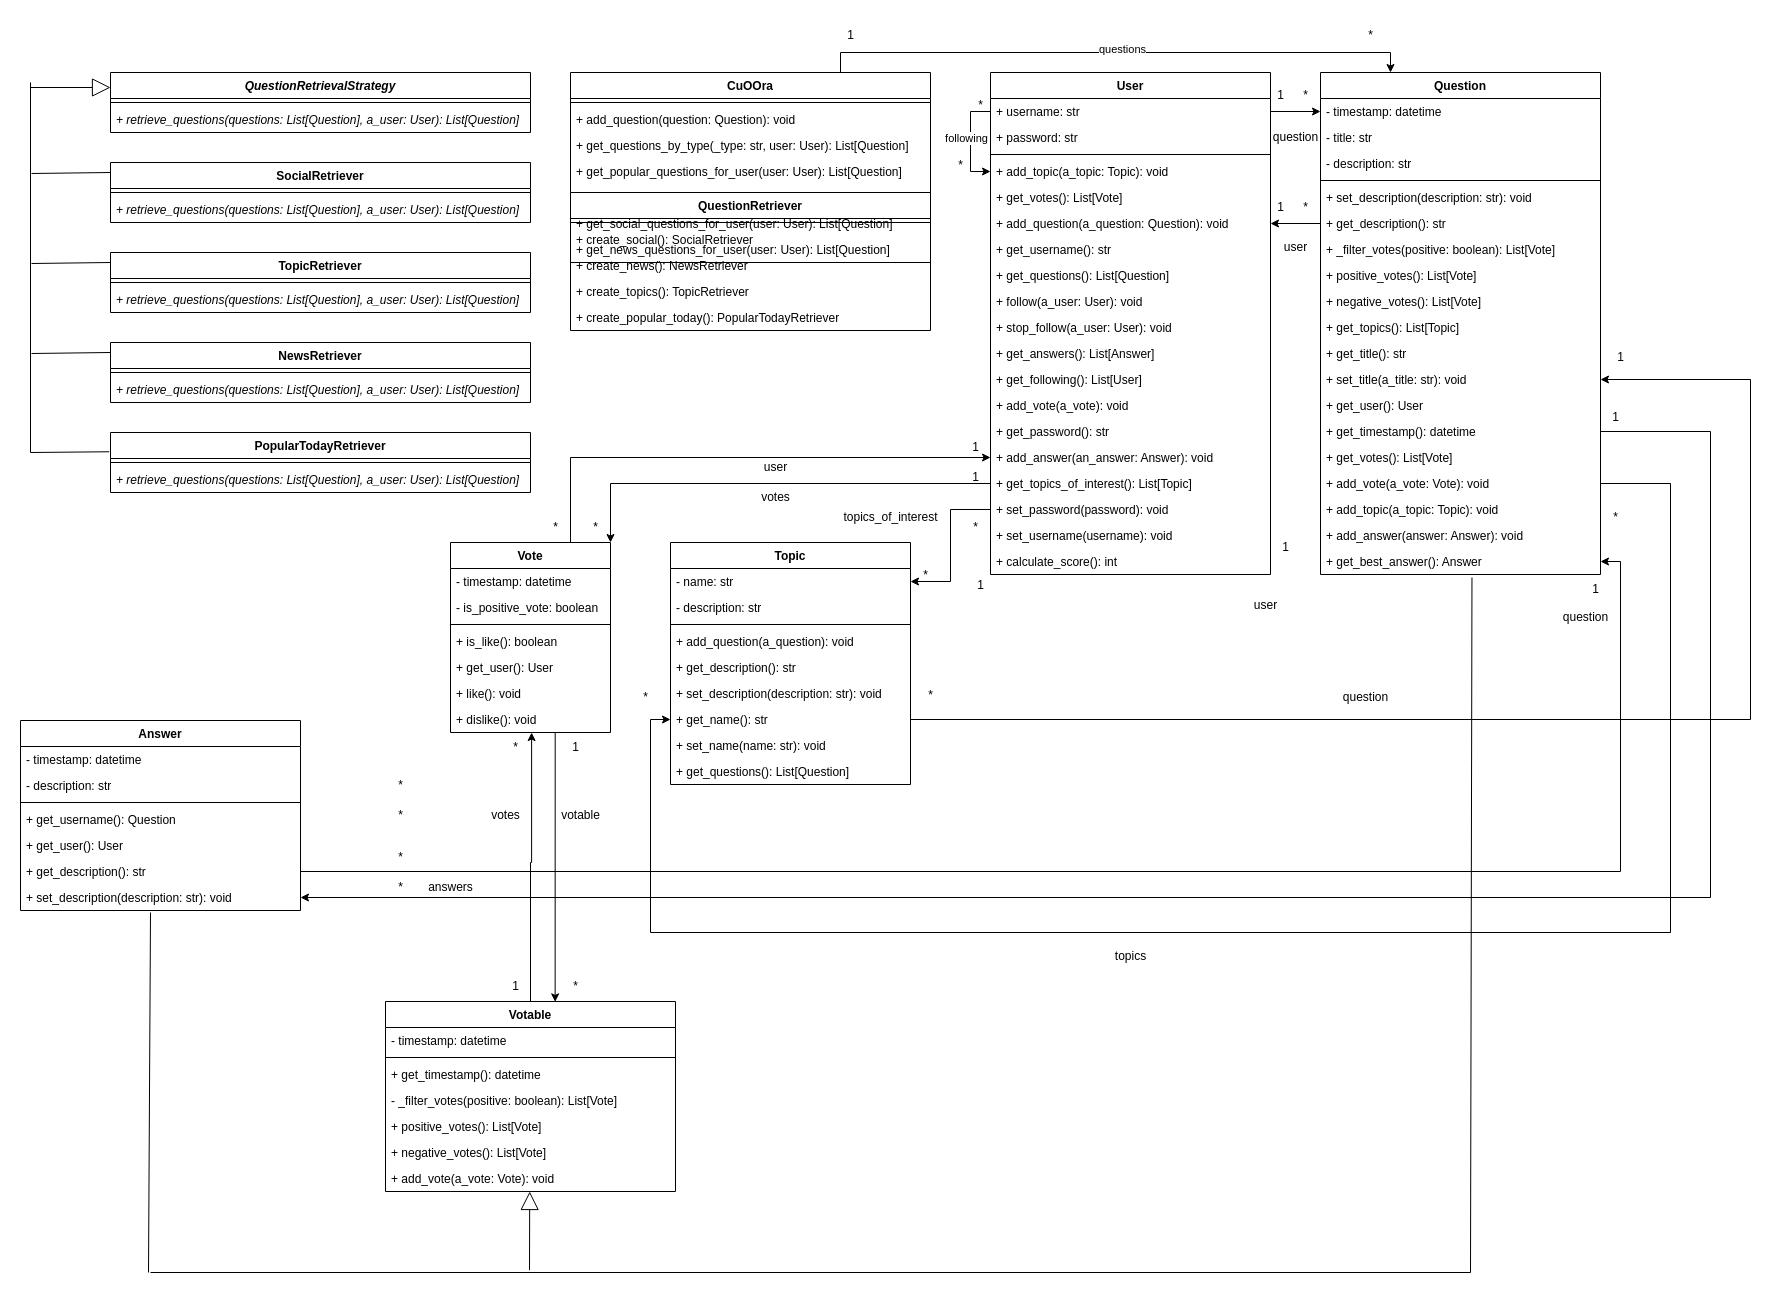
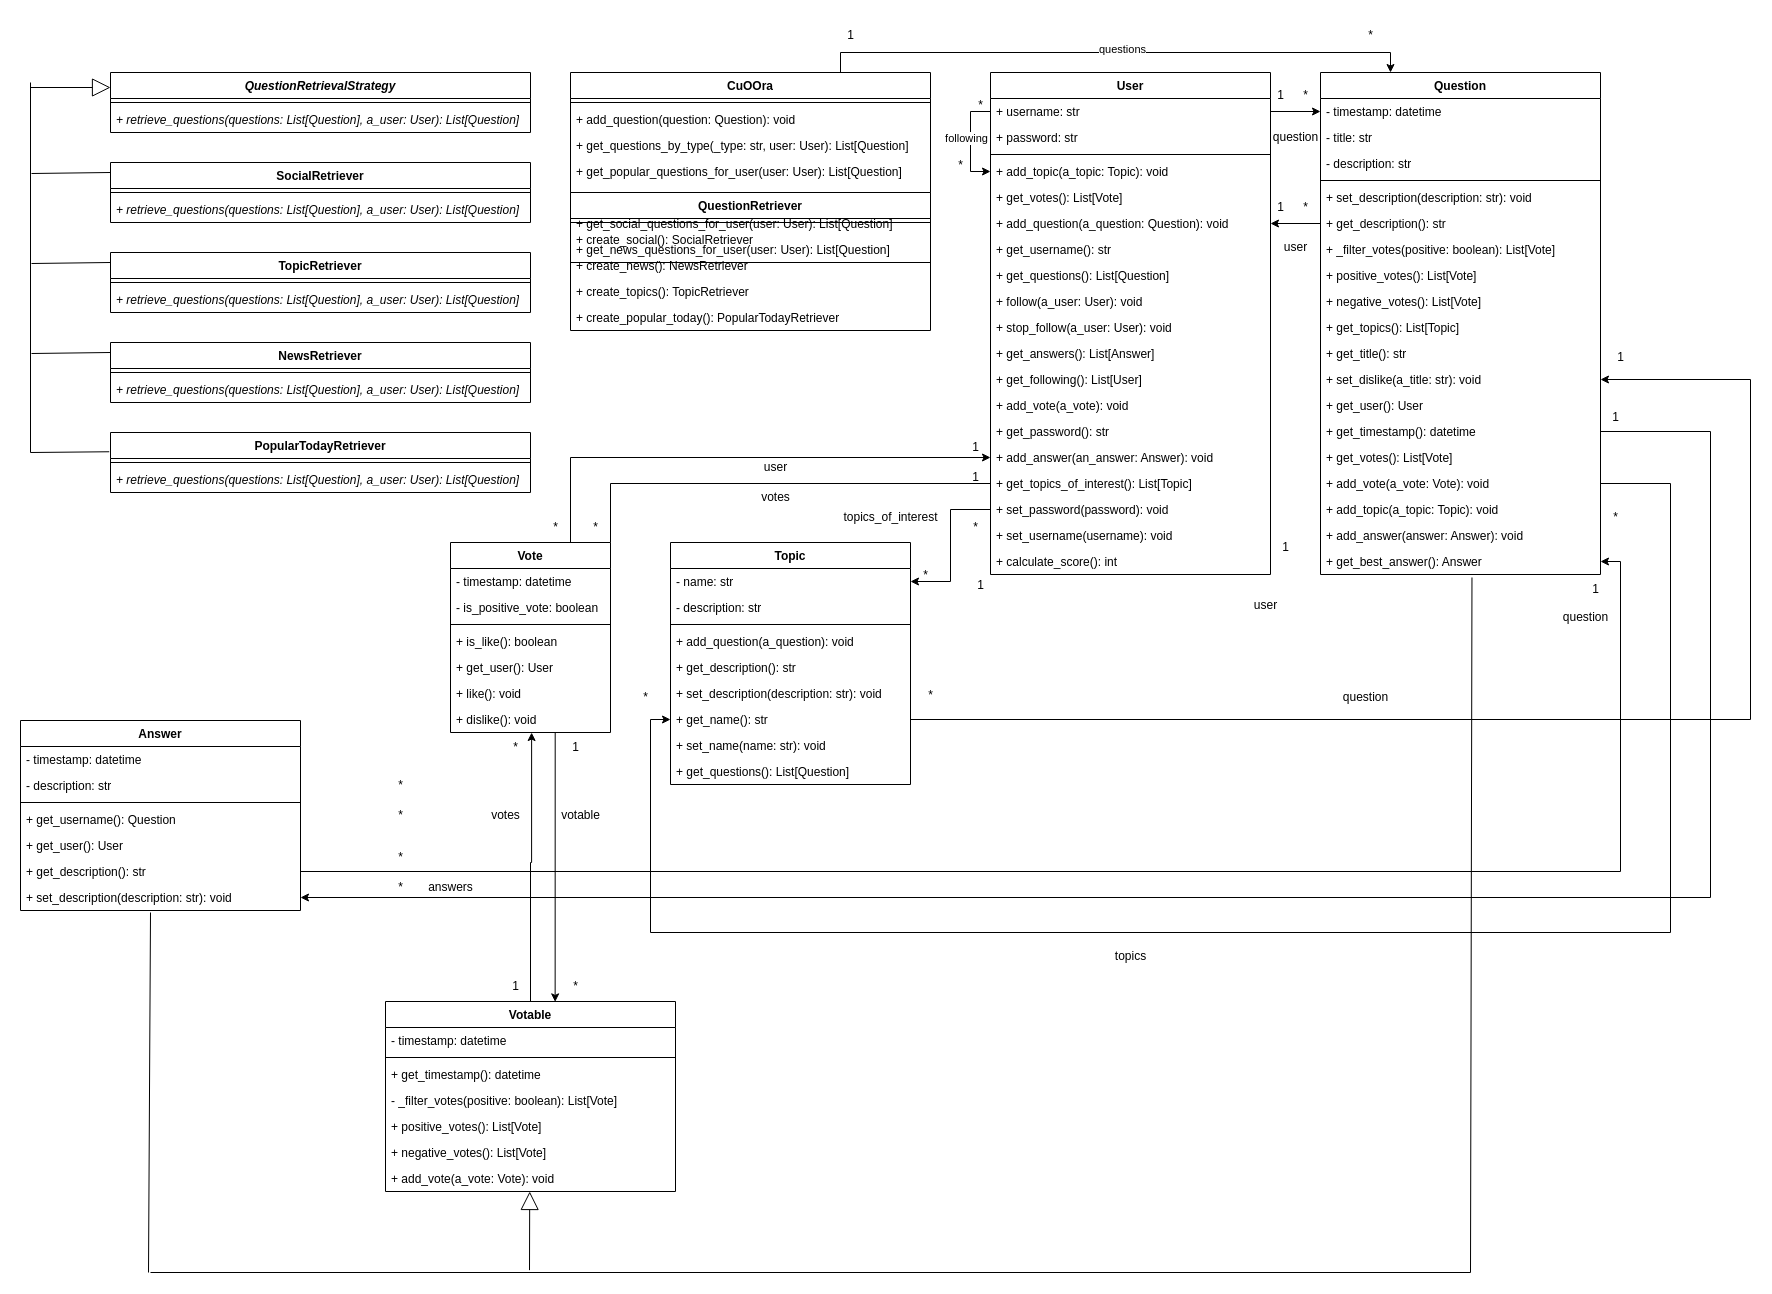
- <mxCell id="84" value="+&amp;nbsp;set_title(a_title: str): void" style="text;strokeColor=none;fillColor=none;align=left;verticalAlign=top;spacingLeft=4;spacingRight=4;overflow=hidden;rotatable=0;points=[[0,0.5],[1,0.5]];portConstraint=eastwest;whiteSpace=wrap;html=1;" vertex="1" parent="72"><mxGeometry y="294" width="280" height="26" as="geometry" /></mxCell>
+ <mxCell id="84" value="+&amp;nbsp;set_dislike(a_title: str): void" style="text;strokeColor=none;fillColor=none;align=left;verticalAlign=top;spacingLeft=4;spacingRight=4;overflow=hidden;rotatable=0;points=[[0,0.5],[1,0.5]];portConstraint=eastwest;whiteSpace=wrap;html=1;" vertex="1" parent="72"><mxGeometry y="294" width="280" height="26" as="geometry" /></mxCell>
- <mxCell id="110" style="edgeStyle=orthogonalEdgeStyle;rounded=0;orthogonalLoop=1;jettySize=auto;html=1;exitX=0;exitY=0.5;exitDx=0;exitDy=0;entryX=1;entryY=0;entryDx=0;entryDy=0;" edge="1" parent="1" source="59" target="64"><mxGeometry relative="1" as="geometry" /></mxCell>
+ <mxCell id="110" style="edgeStyle=orthogonalEdgeStyle;rounded=0;orthogonalLoop=1;jettySize=auto;html=1;exitX=0;exitY=0.5;exitDx=0;exitDy=0;entryX=1;entryY=0;entryDx=0;entryDy=0;endArrow=none;" edge="1" parent="1" source="59" target="64"><mxGeometry relative="1" as="geometry" /></mxCell>
